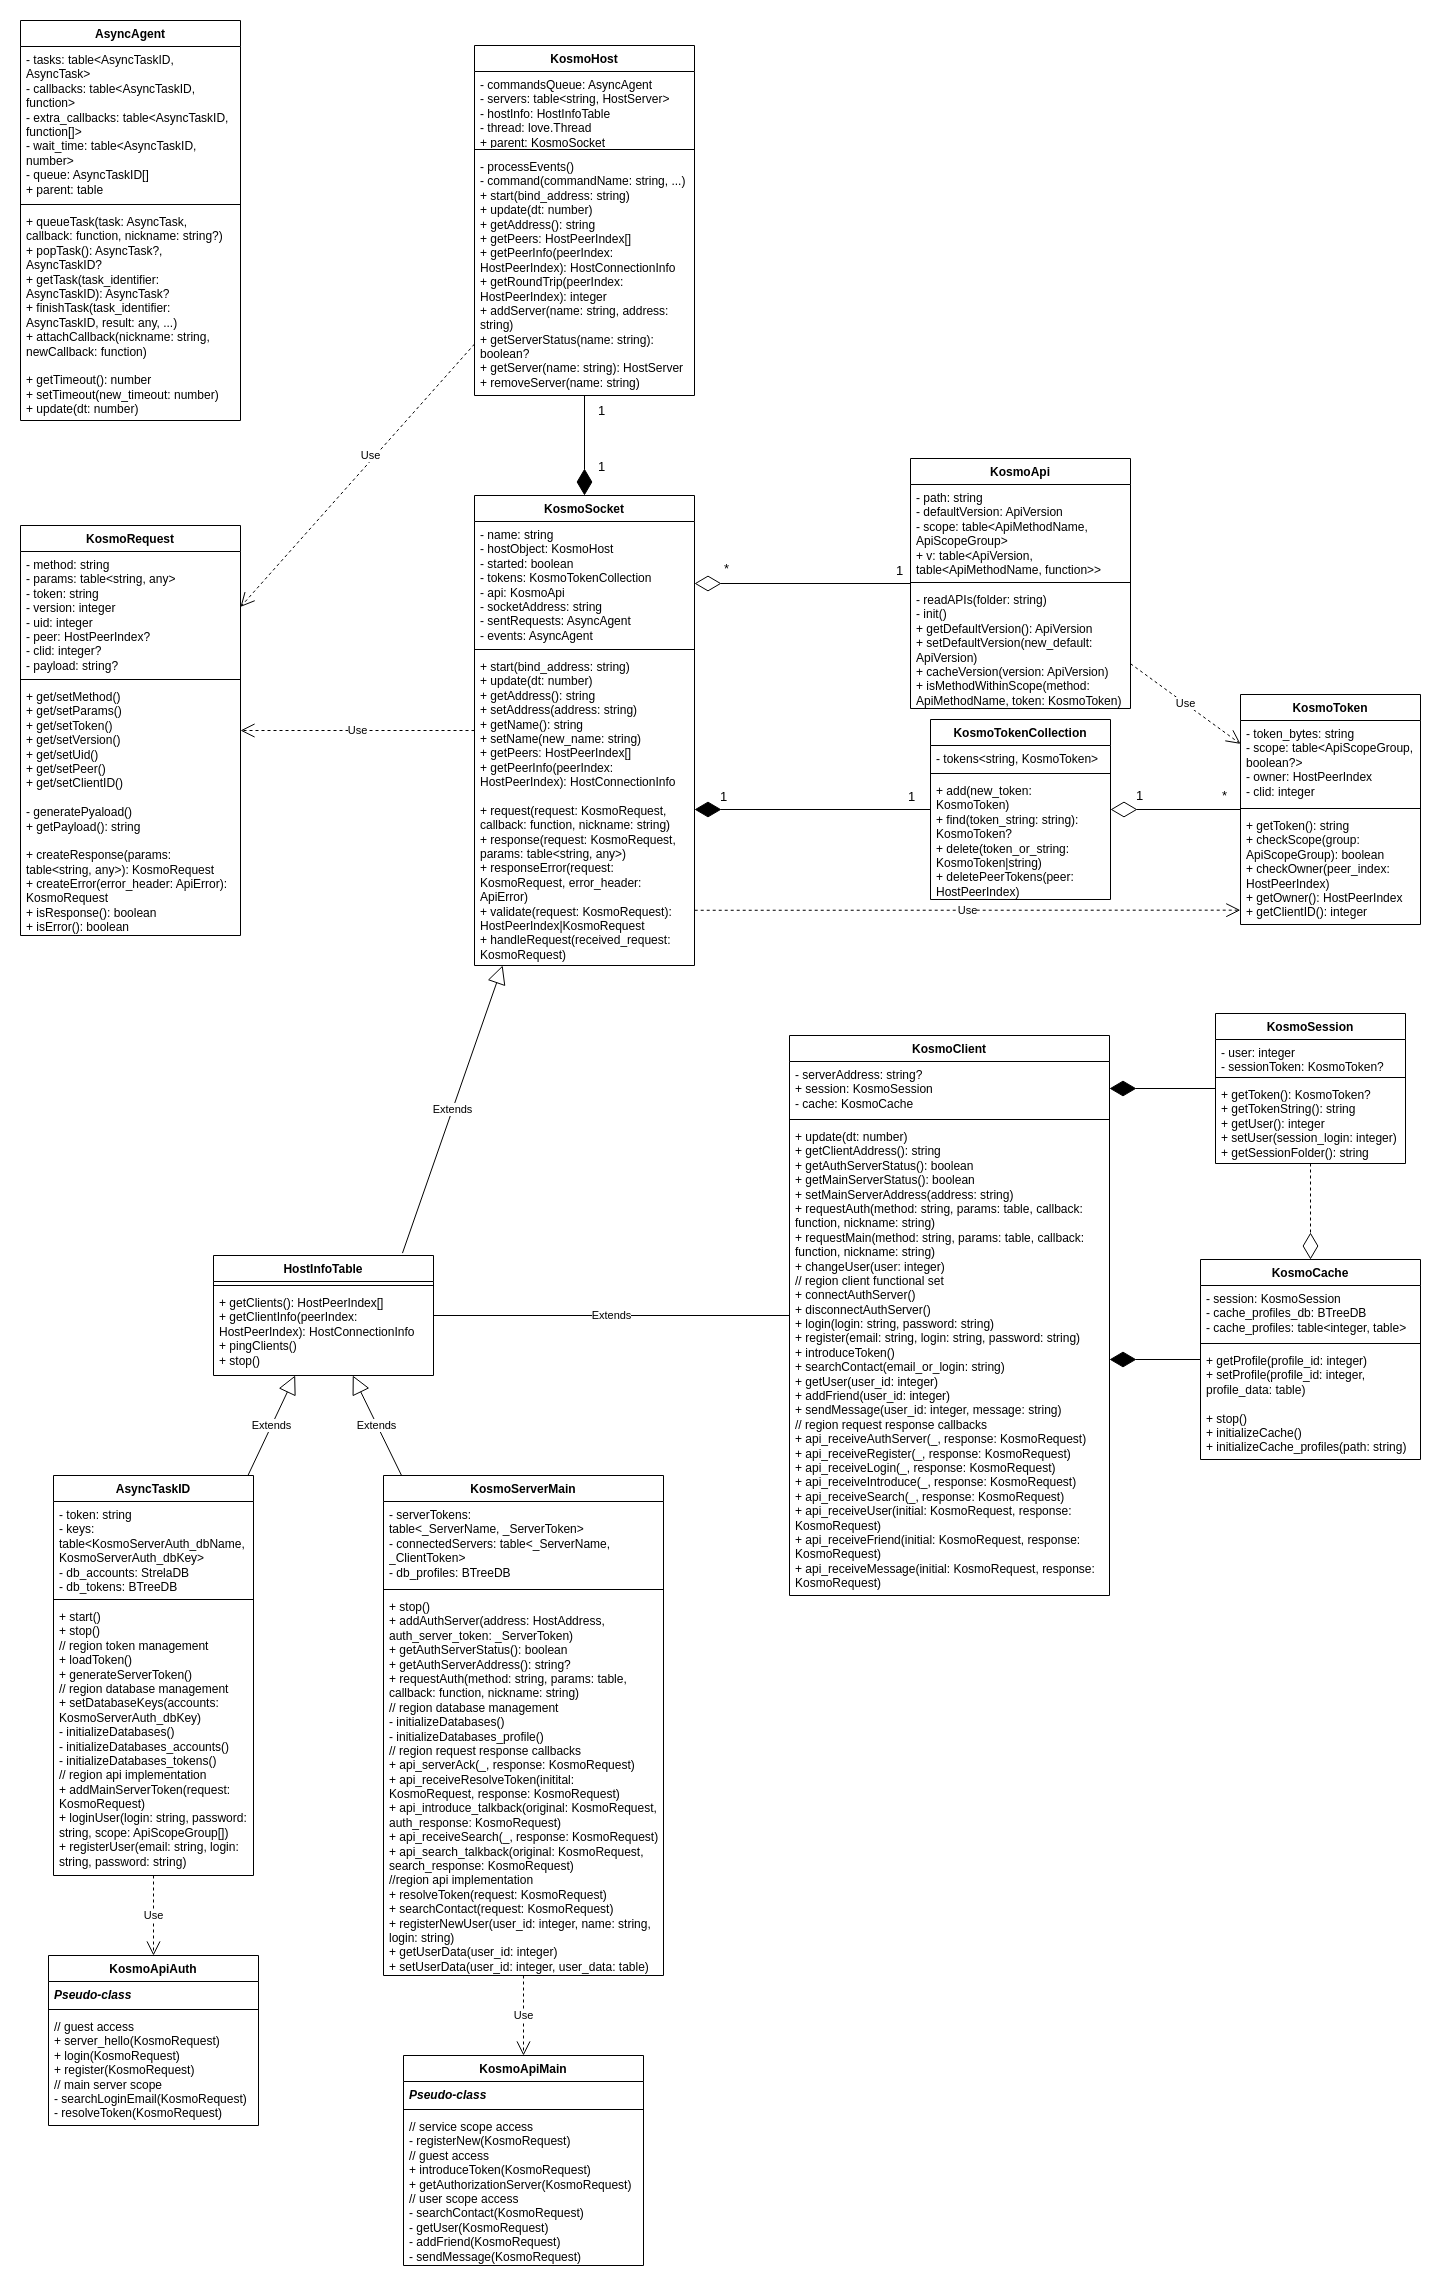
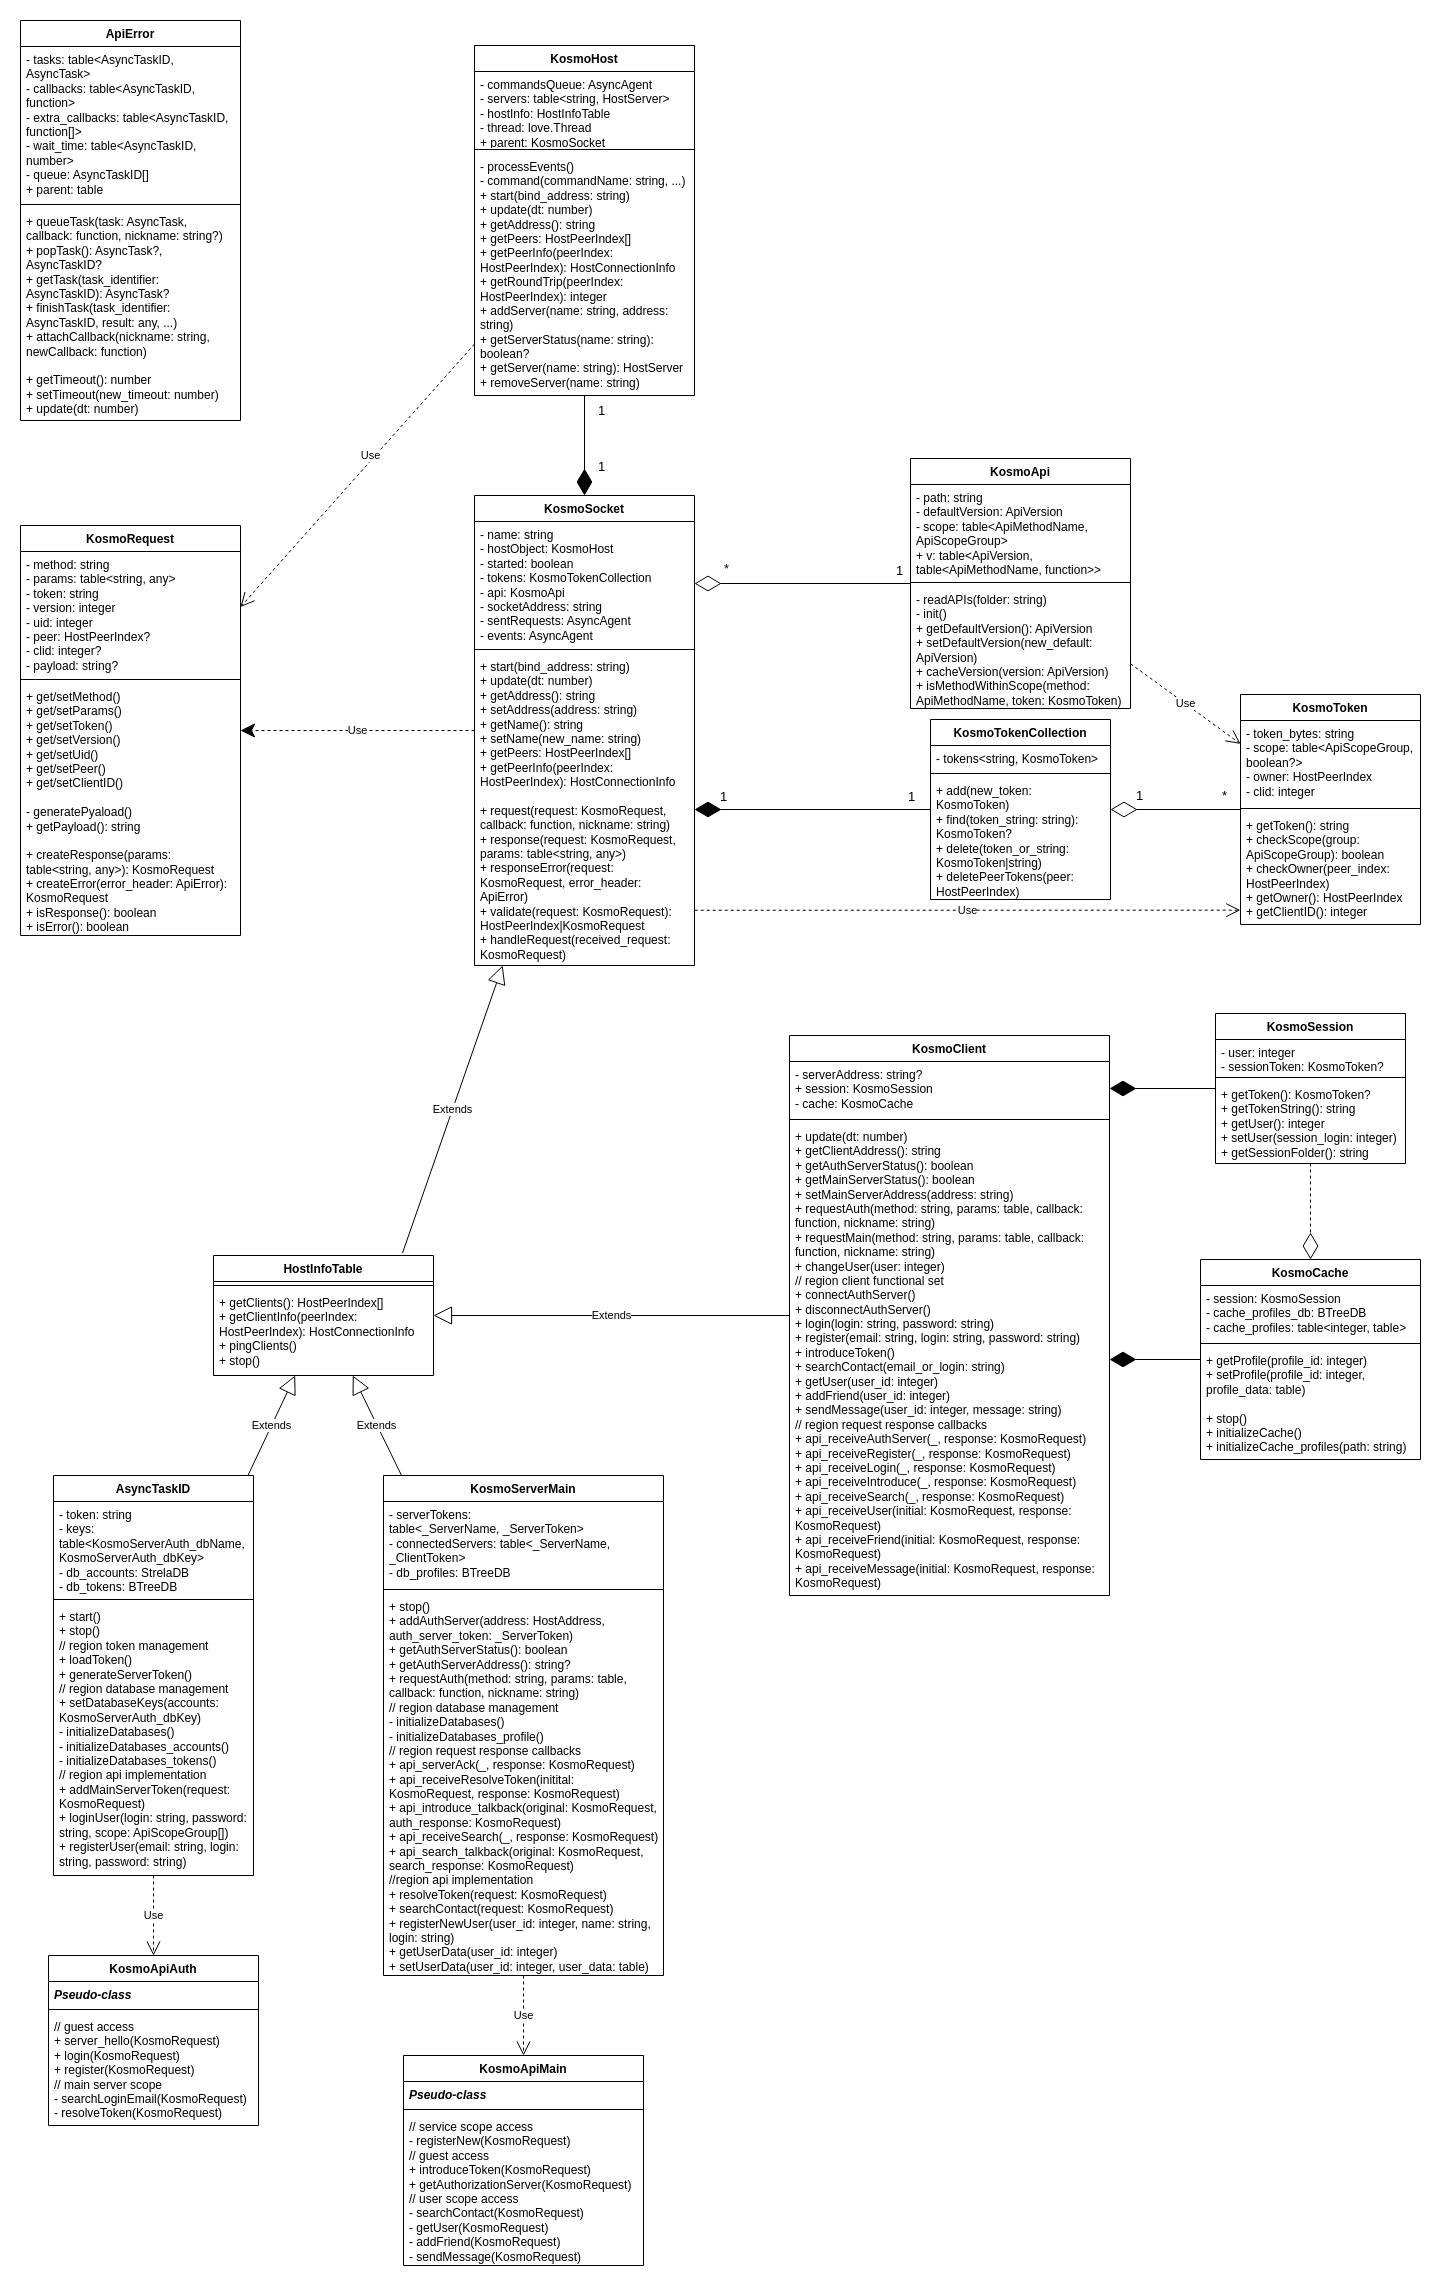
- <mxCell id="35" value="AsyncAgent" style="swimlane;fontStyle=1;align=center;verticalAlign=top;childLayout=stackLayout;horizontal=1;startSize=26;horizontalStack=0;resizeParent=1;resizeParentMax=0;resizeLast=0;collapsible=1;marginBottom=0;whiteSpace=wrap;html=1;" parent="1" vertex="1"><mxGeometry x="20" y="20" width="220" height="400" as="geometry" /></mxCell>
+ <mxCell id="35" value="ApiError" style="swimlane;fontStyle=1;align=center;verticalAlign=top;childLayout=stackLayout;horizontal=1;startSize=26;horizontalStack=0;resizeParent=1;resizeParentMax=0;resizeLast=0;collapsible=1;marginBottom=0;whiteSpace=wrap;html=1;" parent="1" vertex="1"><mxGeometry x="20" y="20" width="220" height="400" as="geometry" /></mxCell>
- <mxCell id="43" value="Use" style="endArrow=open;endSize=12;dashed=1;html=1;rounded=0;" parent="1" source="6" target="39" edge="1"><mxGeometry width="160" relative="1" as="geometry"><mxPoint x="630" y="1035" as="sourcePoint" /><mxPoint x="790" y="1035" as="targetPoint" /></mxGeometry></mxCell>
+ <mxCell id="43" value="Use" style="endArrow=classic;endSize=12;dashed=1;html=1;rounded=0;" parent="1" source="6" target="39" edge="1"><mxGeometry width="160" relative="1" as="geometry"><mxPoint x="630" y="1035" as="sourcePoint" /><mxPoint x="790" y="1035" as="targetPoint" /></mxGeometry></mxCell>
- <mxCell id="74" value="Extends" style="endArrow=none;endSize=16;endFill=0;html=1;rounded=0;" edge="1" parent="1" source="70" target="45"><mxGeometry width="160" relative="1" as="geometry"><mxPoint x="740" y="1513" as="sourcePoint" /><mxPoint x="840" y="1225" as="targetPoint" /></mxGeometry></mxCell>
+ <mxCell id="74" value="Extends" style="endArrow=block;endSize=16;endFill=0;html=1;rounded=0;" edge="1" parent="1" source="70" target="45"><mxGeometry width="160" relative="1" as="geometry"><mxPoint x="740" y="1513" as="sourcePoint" /><mxPoint x="840" y="1225" as="targetPoint" /></mxGeometry></mxCell>
